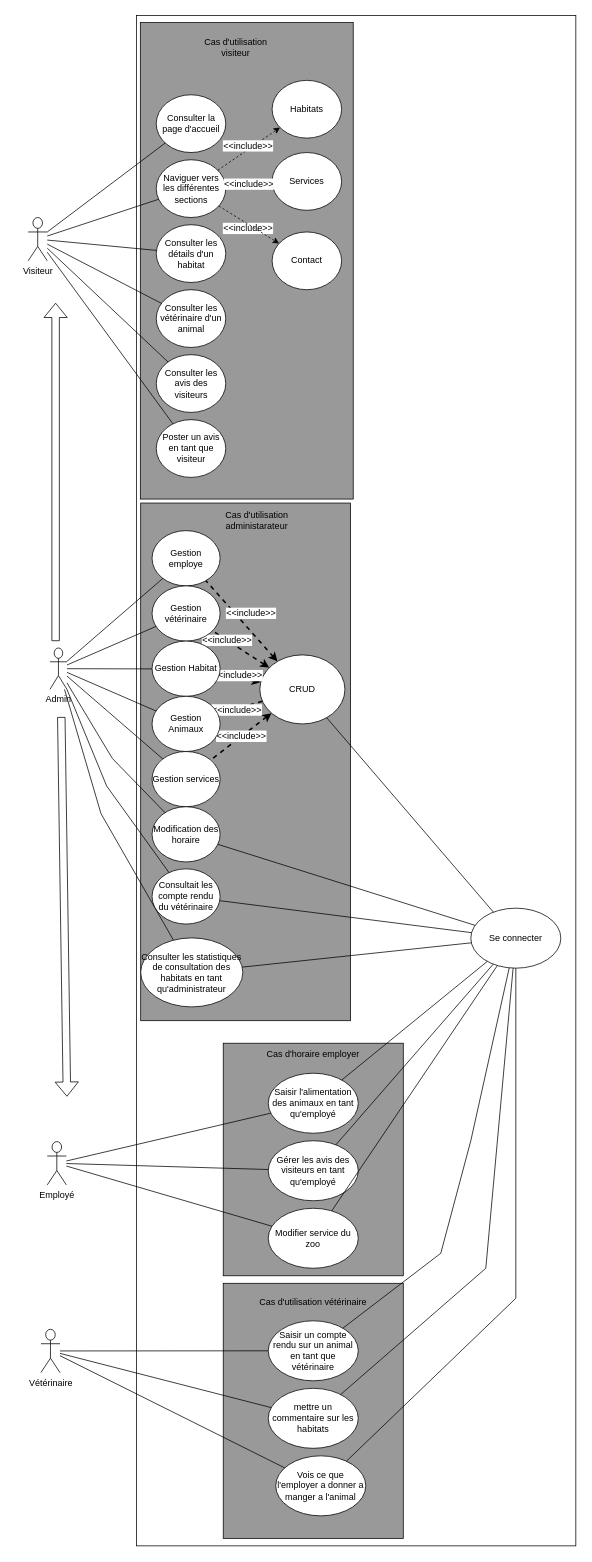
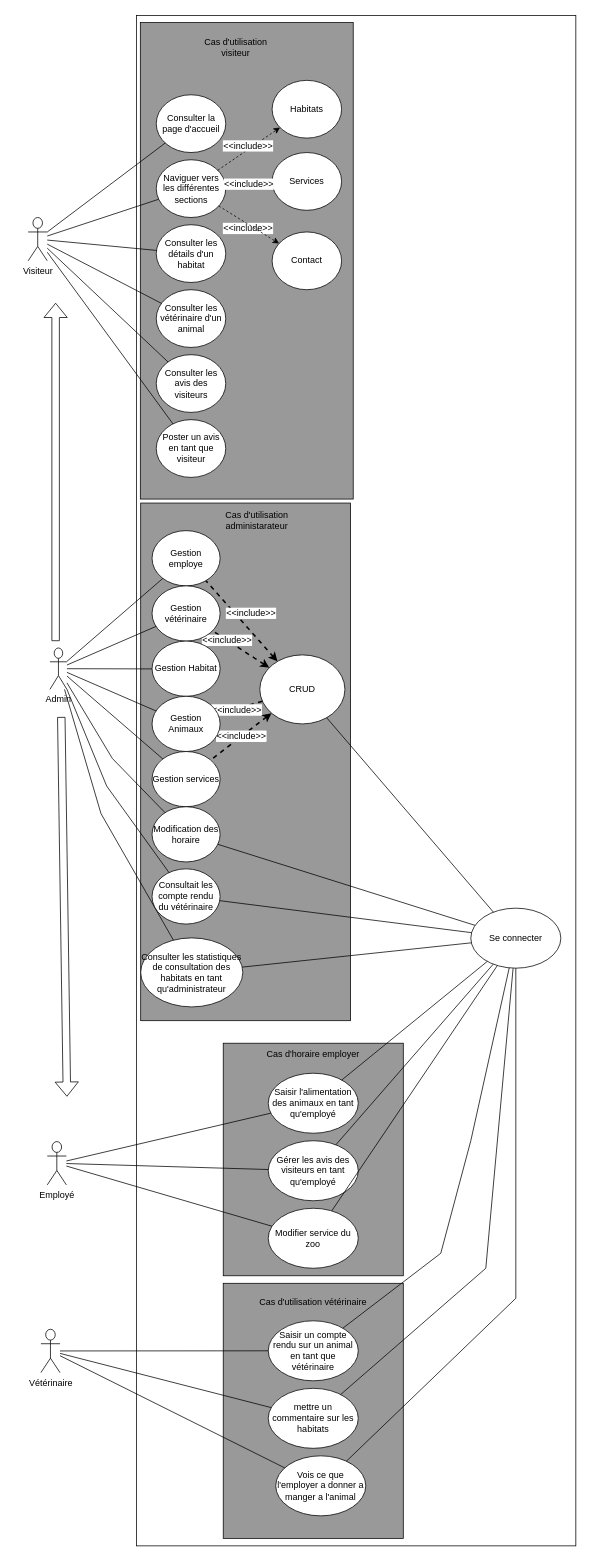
- <mxCell id="52" value="&lt;meta charset=&quot;utf-8&quot;&gt;&lt;span style=&quot;color: rgb(0, 0, 0); font-family: Helvetica; font-size: 12px; font-style: normal; font-variant-ligatures: normal; font-variant-caps: normal; font-weight: 400; letter-spacing: normal; orphans: 2; text-align: center; text-indent: 0px; text-transform: none; widows: 2; word-spacing: 0px; -webkit-text-stroke-width: 0px; background-color: rgb(255, 255, 255); text-decoration-thickness: initial; text-decoration-style: initial; text-decoration-color: initial; float: none; display: inline !important;&quot;&gt;&amp;lt;&amp;lt;include&amp;gt;&amp;gt;&lt;/span&gt;" style="endArrow=none;dashed=1;html=1;strokeWidth=2;rounded=0;fontFamily=Helvetica;fontSize=12;fontColor=default;startArrow=classic;startFill=1;" edge="1" parent="40" source="49" target="62"><mxGeometry x="0.154" y="-3" width="50" height="50" relative="1" as="geometry"><mxPoint x="528.512" y="-99.36" as="sourcePoint" /><mxPoint x="598.073" y="-112.24" as="targetPoint" /><mxPoint as="offset" /></mxGeometry></mxCell>
